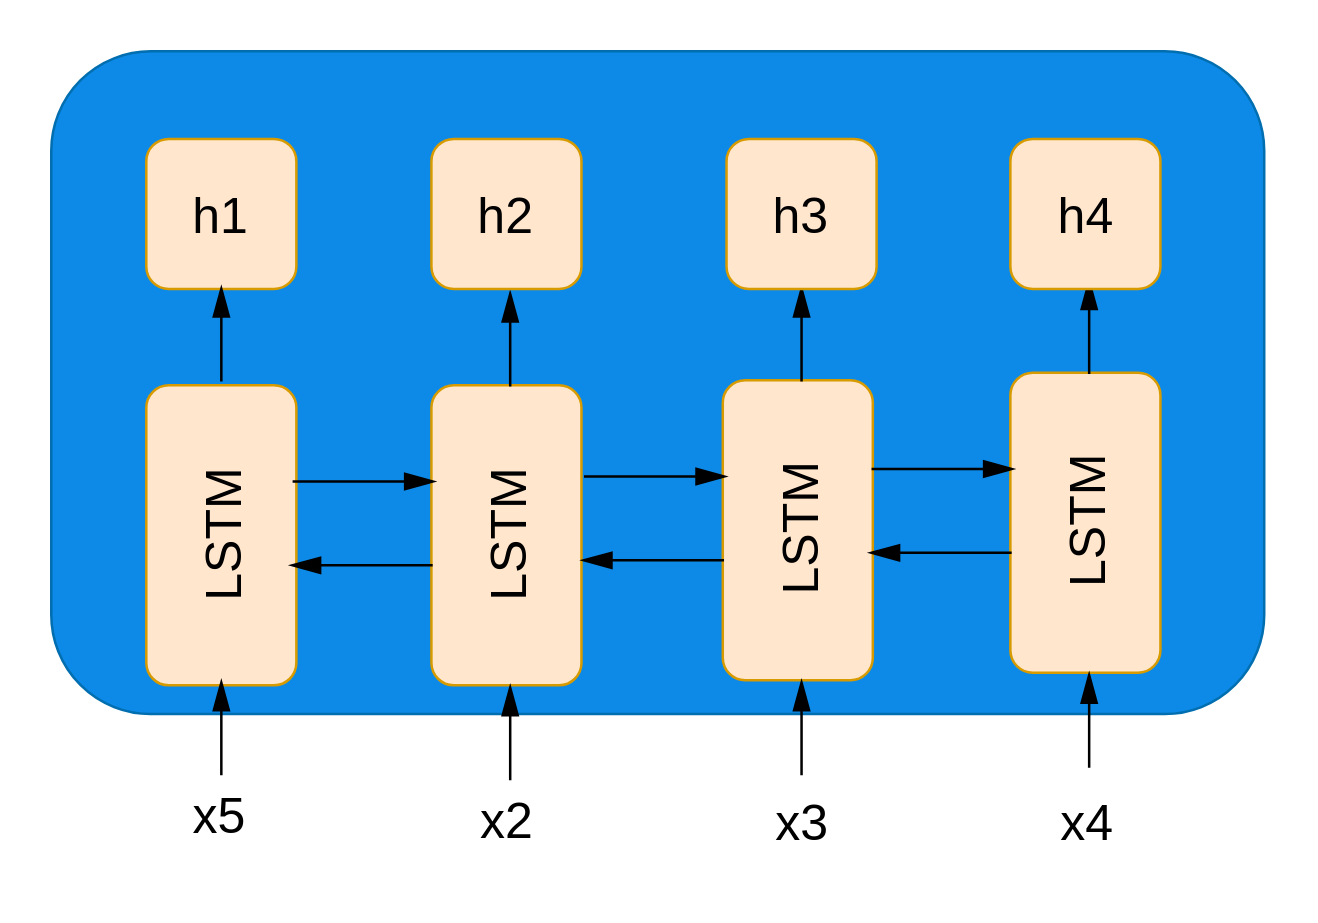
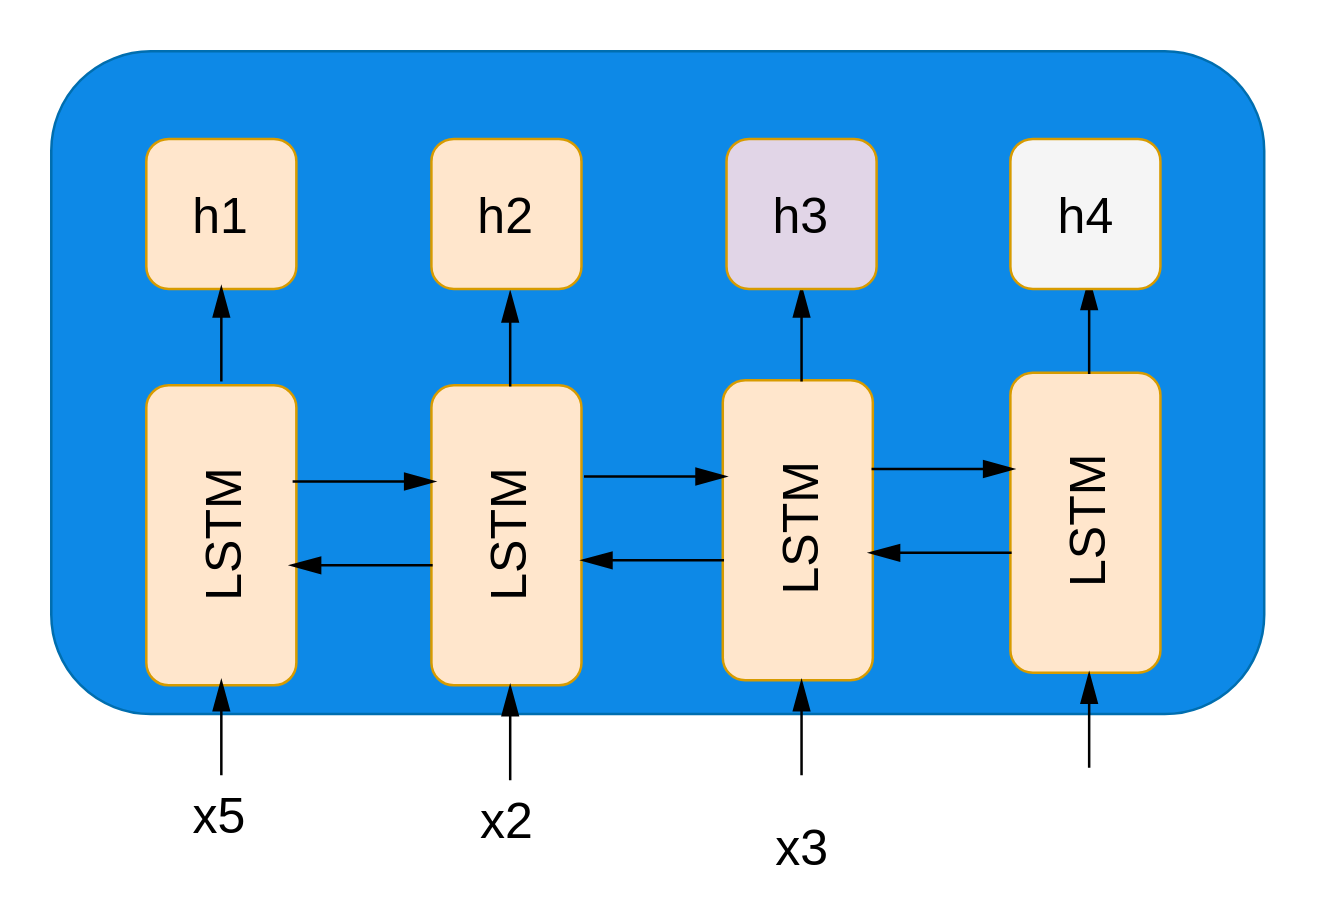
- <mxCell id="27" value="&lt;font face=&quot;Helvetica&quot;&gt;h3&lt;br&gt;&lt;/font&gt;" style="rounded=1;whiteSpace=wrap;html=1;hachureGap=4;fontFamily=Architects Daughter;fontSource=https%3A%2F%2Ffonts.googleapis.com%2Fcss%3Ffamily%3DArchitects%2BDaughter;fontSize=20;rotation=0;fillColor=#ffe6cc;strokeColor=#d79b00;" vertex="1" parent="1"><mxGeometry x="290" y="55" width="60" height="60" as="geometry" /></mxCell>
+ <mxCell id="27" value="&lt;font face=&quot;Helvetica&quot;&gt;h3&lt;br&gt;&lt;/font&gt;" style="rounded=1;whiteSpace=wrap;html=1;hachureGap=4;fontFamily=Architects Daughter;fontSource=https%3A%2F%2Ffonts.googleapis.com%2Fcss%3Ffamily%3DArchitects%2BDaughter;fontSize=20;rotation=0;fillColor=#e1d5e7;strokeColor=#d79b00;" vertex="1" parent="1"><mxGeometry x="290" y="55" width="60" height="60" as="geometry" /></mxCell>
- <mxCell id="28" value="&lt;font face=&quot;Helvetica&quot;&gt;h4&lt;br&gt;&lt;/font&gt;" style="rounded=1;whiteSpace=wrap;html=1;hachureGap=4;fontFamily=Architects Daughter;fontSource=https%3A%2F%2Ffonts.googleapis.com%2Fcss%3Ffamily%3DArchitects%2BDaughter;fontSize=20;rotation=0;fillColor=#ffe6cc;strokeColor=#d79b00;" vertex="1" parent="1"><mxGeometry x="403.5" y="55" width="60" height="60" as="geometry" /></mxCell>
+ <mxCell id="28" value="&lt;font face=&quot;Helvetica&quot;&gt;h4&lt;br&gt;&lt;/font&gt;" style="rounded=1;whiteSpace=wrap;html=1;hachureGap=4;fontFamily=Architects Daughter;fontSource=https%3A%2F%2Ffonts.googleapis.com%2Fcss%3Ffamily%3DArchitects%2BDaughter;fontSize=20;rotation=0;fillColor=#f5f5f5;strokeColor=#d79b00;" vertex="1" parent="1"><mxGeometry x="403.5" y="55" width="60" height="60" as="geometry" /></mxCell>
- <mxCell id="19" value="&lt;font face=&quot;Helvetica&quot;&gt;x3&lt;/font&gt;" style="text;html=1;align=center;verticalAlign=middle;resizable=0;points=[];autosize=1;strokeColor=none;fillColor=none;fontSize=20;fontFamily=Architects Daughter;" vertex="1" parent="1"><mxGeometry x="300.5" y="309.5" width="39" height="37" as="geometry" /></mxCell>
+ <mxCell id="19" value="&lt;font face=&quot;Helvetica&quot;&gt;x3&lt;/font&gt;" style="text;html=1;align=center;verticalAlign=middle;resizable=0;points=[];autosize=1;strokeColor=none;fillColor=none;fontSize=20;fontFamily=Architects Daughter;" vertex="1" parent="1"><mxGeometry x="300.5" y="319.5" width="39" height="37" as="geometry" /></mxCell>
- <mxCell id="20" value="&lt;font face=&quot;Helvetica&quot;&gt;x4&lt;/font&gt;" style="text;html=1;align=center;verticalAlign=middle;resizable=0;points=[];autosize=1;strokeColor=none;fillColor=none;fontSize=20;fontFamily=Architects Daughter;" vertex="1" parent="1"><mxGeometry x="414" y="309.5" width="39" height="37" as="geometry" /></mxCell>
